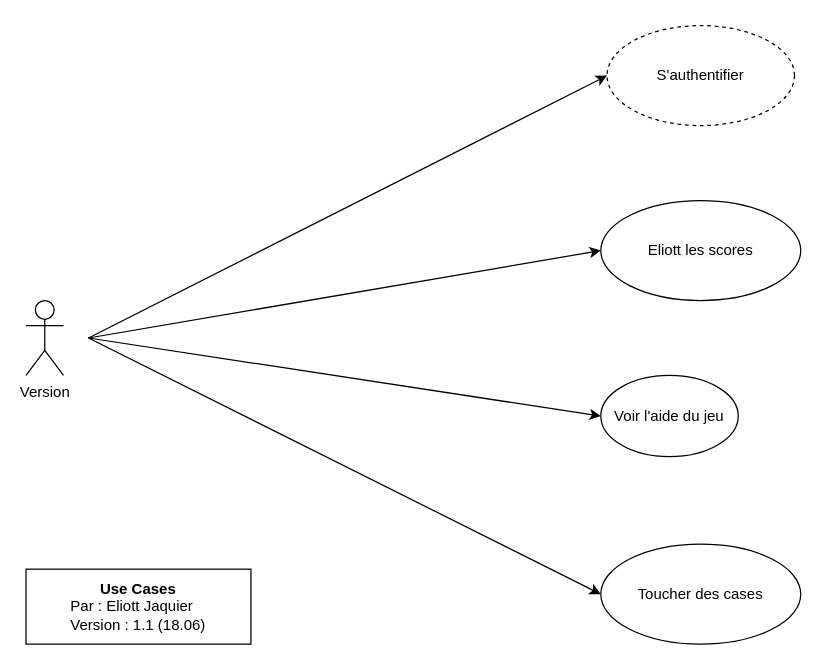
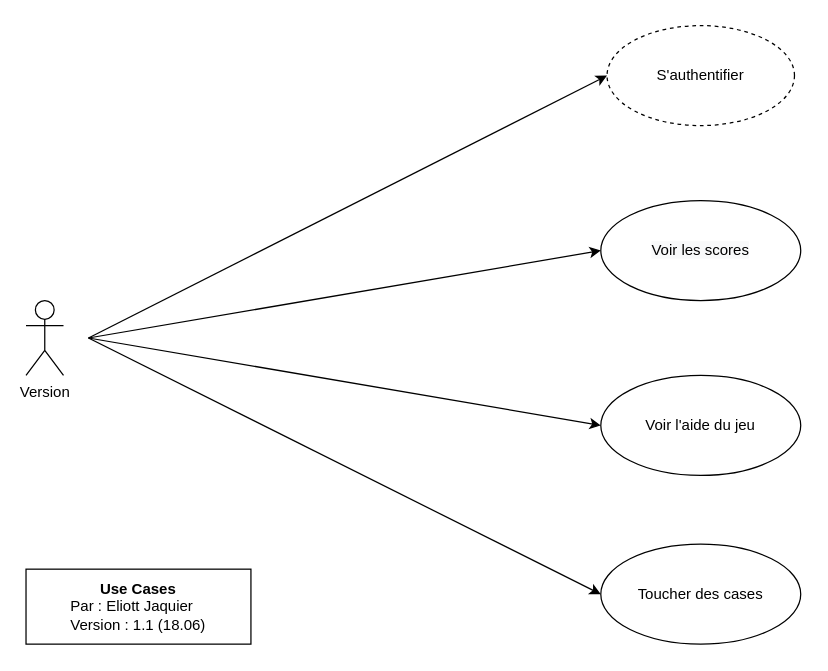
- <mxCell id="4" value="&#10;&#10;&lt;span style=&quot;color: rgb(0, 0, 0); font-family: helvetica; font-size: 12px; font-style: normal; font-weight: 400; letter-spacing: normal; text-align: center; text-indent: 0px; text-transform: none; word-spacing: 0px; background-color: rgb(248, 249, 250); display: inline; float: none;&quot;&gt;Eliott les scores&lt;/span&gt;&#10;&#10;" style="ellipse;whiteSpace=wrap;html=1;rounded=1;" vertex="1" parent="1"><mxGeometry x="480" y="160" width="160" height="80" as="geometry" /></mxCell>
+ <mxCell id="4" value="&#10;&#10;&lt;span style=&quot;color: rgb(0, 0, 0); font-family: helvetica; font-size: 12px; font-style: normal; font-weight: 400; letter-spacing: normal; text-align: center; text-indent: 0px; text-transform: none; word-spacing: 0px; background-color: rgb(248, 249, 250); display: inline; float: none;&quot;&gt;Voir les scores&lt;/span&gt;&#10;&#10;" style="ellipse;whiteSpace=wrap;html=1;rounded=1;" vertex="1" parent="1"><mxGeometry x="480" y="160" width="160" height="80" as="geometry" /></mxCell>
- <mxCell id="5" value="&lt;span&gt;Voir l'aide du jeu&lt;/span&gt;" style="ellipse;whiteSpace=wrap;html=1;rounded=1;" vertex="1" parent="1"><mxGeometry x="480" y="300" width="110" height="65" as="geometry" /></mxCell>
+ <mxCell id="5" value="&lt;span&gt;Voir l'aide du jeu&lt;/span&gt;" style="ellipse;whiteSpace=wrap;html=1;rounded=1;" vertex="1" parent="1"><mxGeometry x="480" y="300" width="160" height="80" as="geometry" /></mxCell>
